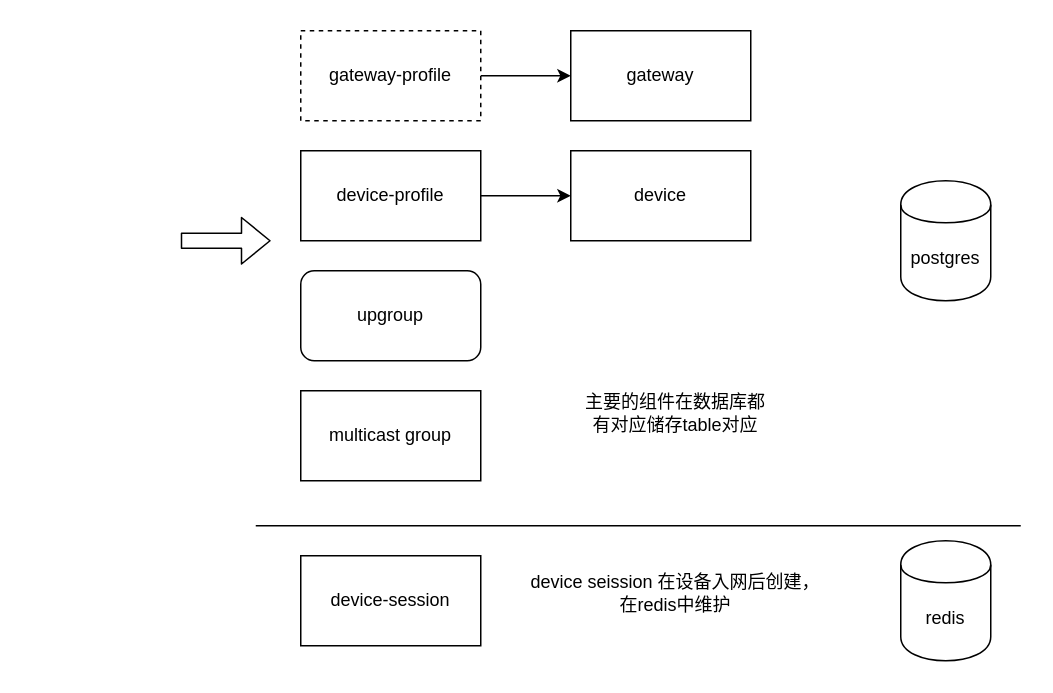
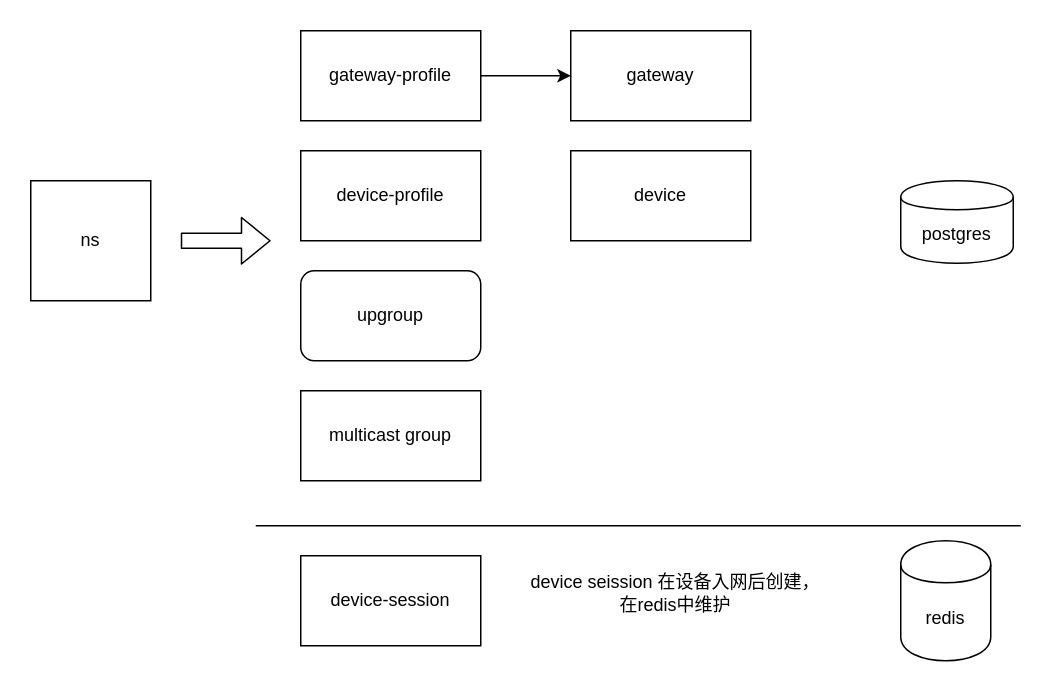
- <mxCell id="5" value="gateway-profile" style="rounded=0;whiteSpace=wrap;html=1;dashed=1;" parent="1" vertex="1"><mxGeometry x="200" y="20" width="120" height="60" as="geometry" /></mxCell>
+ <mxCell id="5" value="gateway-profile" style="rounded=0;whiteSpace=wrap;html=1;" parent="1" vertex="1"><mxGeometry x="200" y="20" width="120" height="60" as="geometry" /></mxCell>
- <mxCell id="2" style="edgeStyle=orthogonalEdgeStyle;rounded=0;orthogonalLoop=1;jettySize=auto;html=1;exitX=1;exitY=0.5;exitDx=0;exitDy=0;entryX=0;entryY=0.5;entryDx=0;entryDy=0;" parent="1" source="3" target="6" edge="1"><mxGeometry relative="1" as="geometry" /></mxCell>
+ <mxCell id="9" value="ns" style="whiteSpace=wrap;html=1;aspect=fixed;" parent="1" vertex="1"><mxGeometry x="20" y="120" width="80" height="80" as="geometry" /></mxCell>
- <mxCell id="16" value="postgres" style="shape=cylinder;whiteSpace=wrap;html=1;boundedLbl=1;backgroundOutline=1;" parent="1" vertex="1"><mxGeometry x="600" y="120" width="60" height="80" as="geometry" /></mxCell>
+ <mxCell id="16" value="postgres" style="shape=cylinder;whiteSpace=wrap;html=1;boundedLbl=1;backgroundOutline=1;" parent="1" vertex="1"><mxGeometry x="600" y="120" width="75" height="55" as="geometry" /></mxCell>
- <mxCell id="15" value="主要的组件在数据库都有对应储存table对应" style="text;html=1;strokeColor=none;fillColor=none;align=center;verticalAlign=middle;whiteSpace=wrap;rounded=0;" parent="1" vertex="1"><mxGeometry x="385" y="260" width="130" height="30" as="geometry" /></mxCell>
